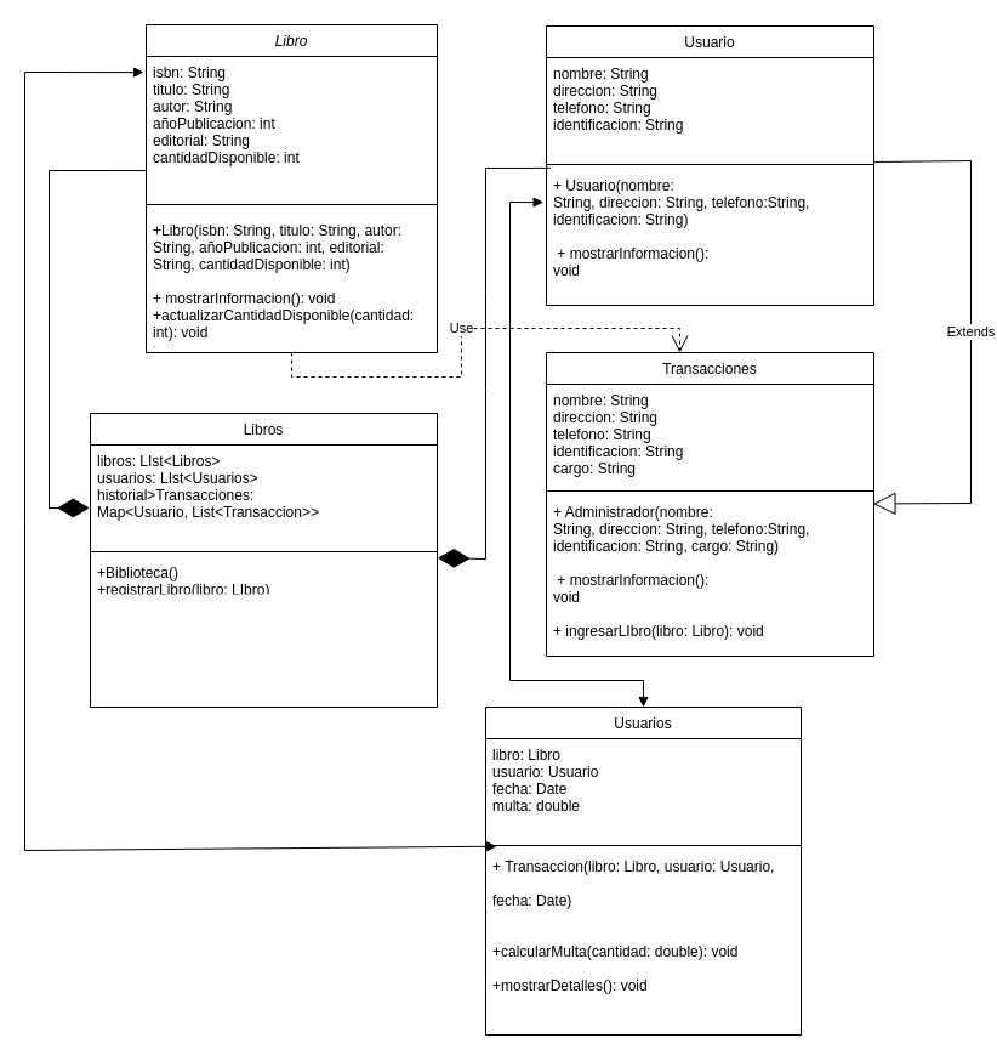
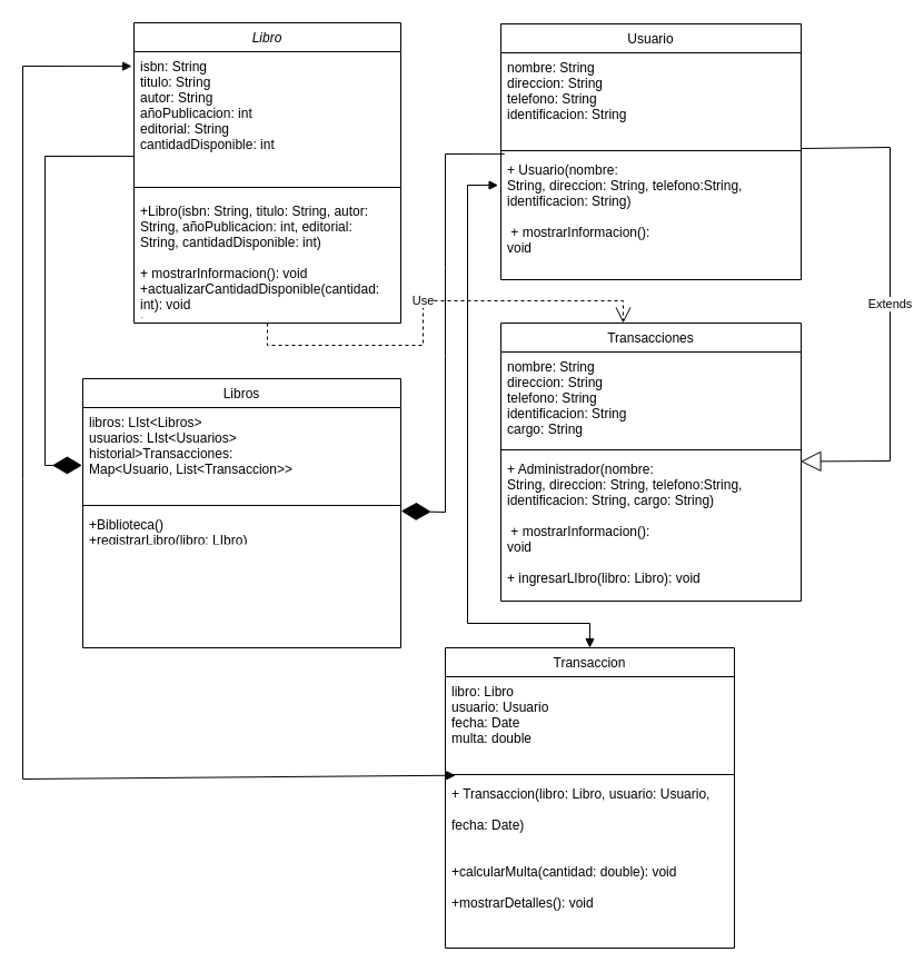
- <mxCell id="6" value="Usuarios" style="swimlane;fontStyle=0;align=center;verticalAlign=top;childLayout=stackLayout;horizontal=1;startSize=26;horizontalStack=0;resizeParent=1;resizeLast=0;collapsible=1;marginBottom=0;rounded=0;shadow=0;strokeWidth=1;" parent="1" vertex="1"><mxGeometry x="400" y="582" width="260" height="270" as="geometry"><mxRectangle x="130" y="380" width="160" height="26" as="alternateBounds" /></mxGeometry></mxCell>
+ <mxCell id="6" value="Transaccion" style="swimlane;fontStyle=0;align=center;verticalAlign=top;childLayout=stackLayout;horizontal=1;startSize=26;horizontalStack=0;resizeParent=1;resizeLast=0;collapsible=1;marginBottom=0;rounded=0;shadow=0;strokeWidth=1;" parent="1" vertex="1"><mxGeometry x="400" y="582" width="260" height="270" as="geometry"><mxRectangle x="130" y="380" width="160" height="26" as="alternateBounds" /></mxGeometry></mxCell>
